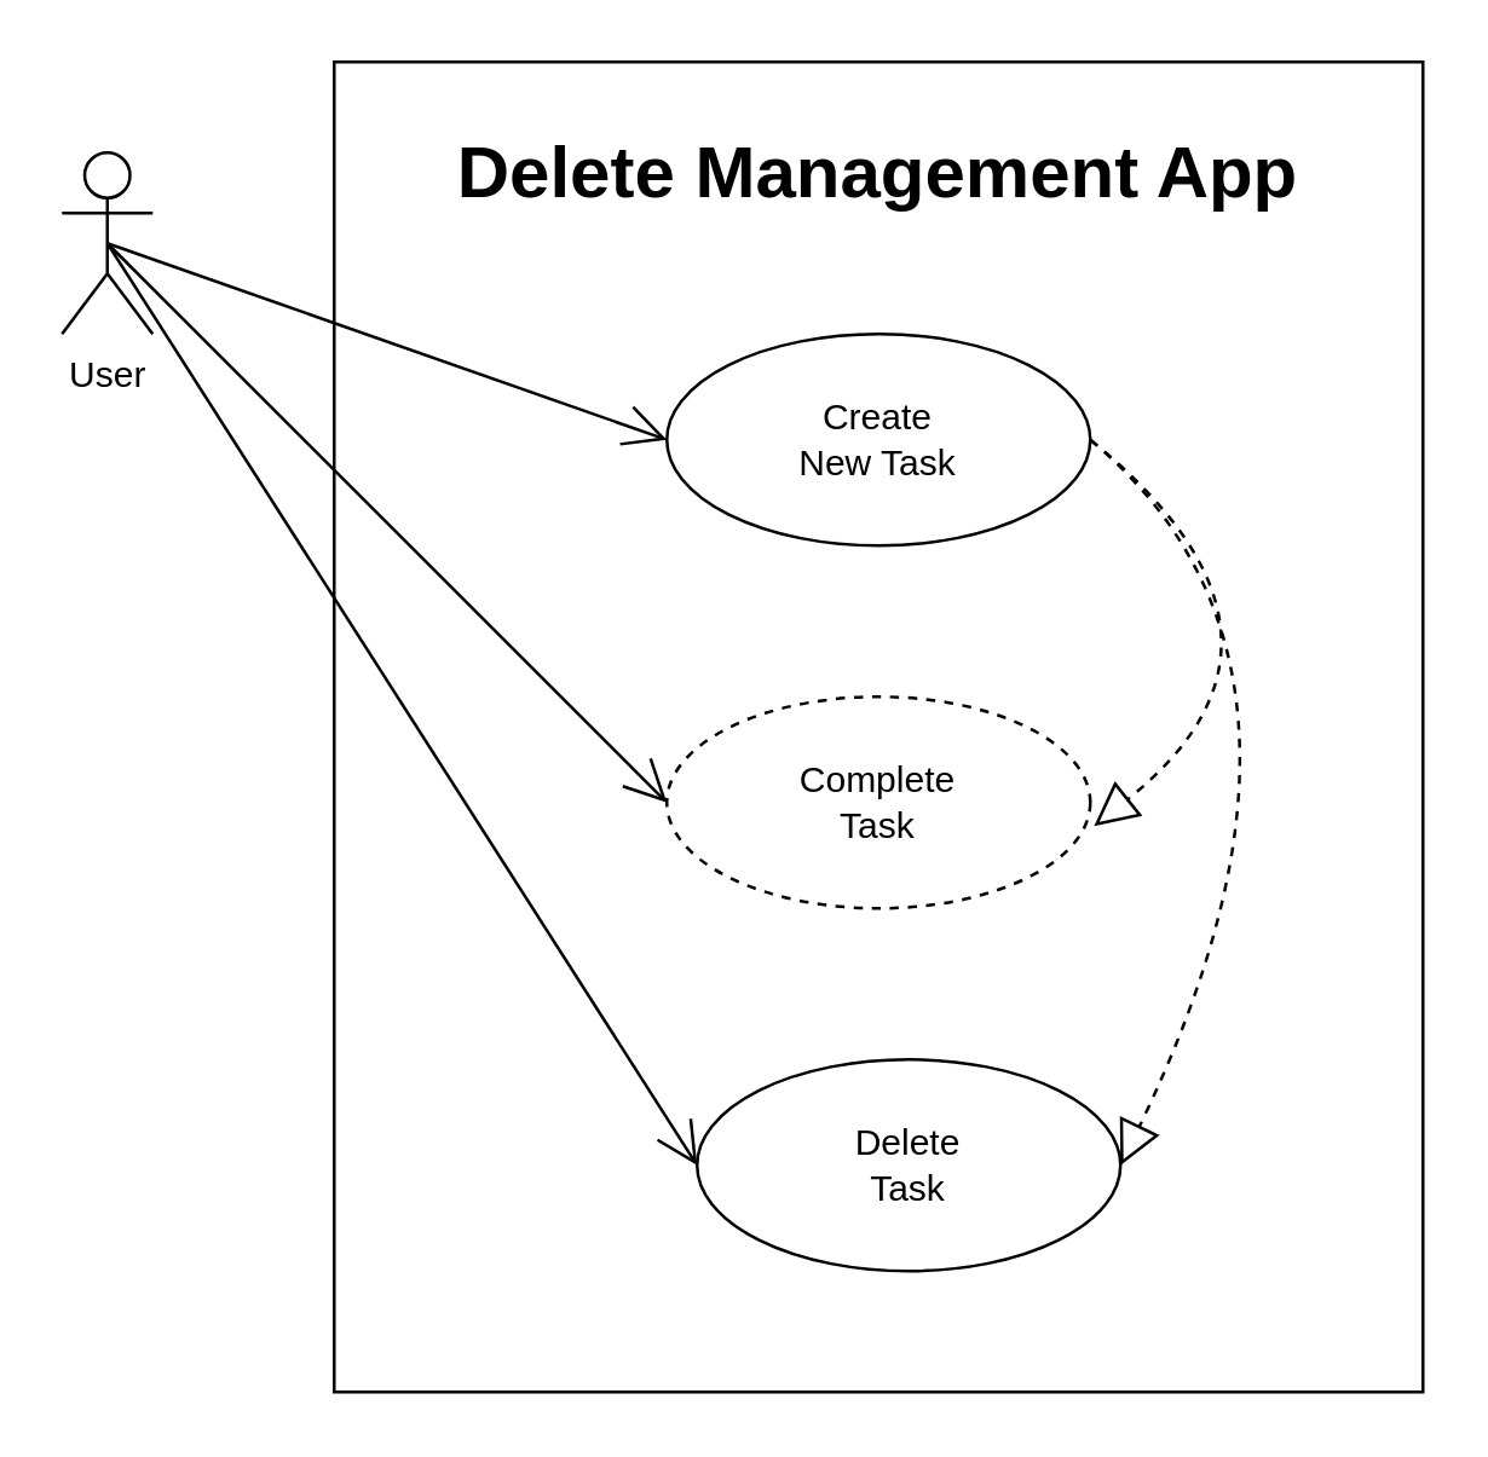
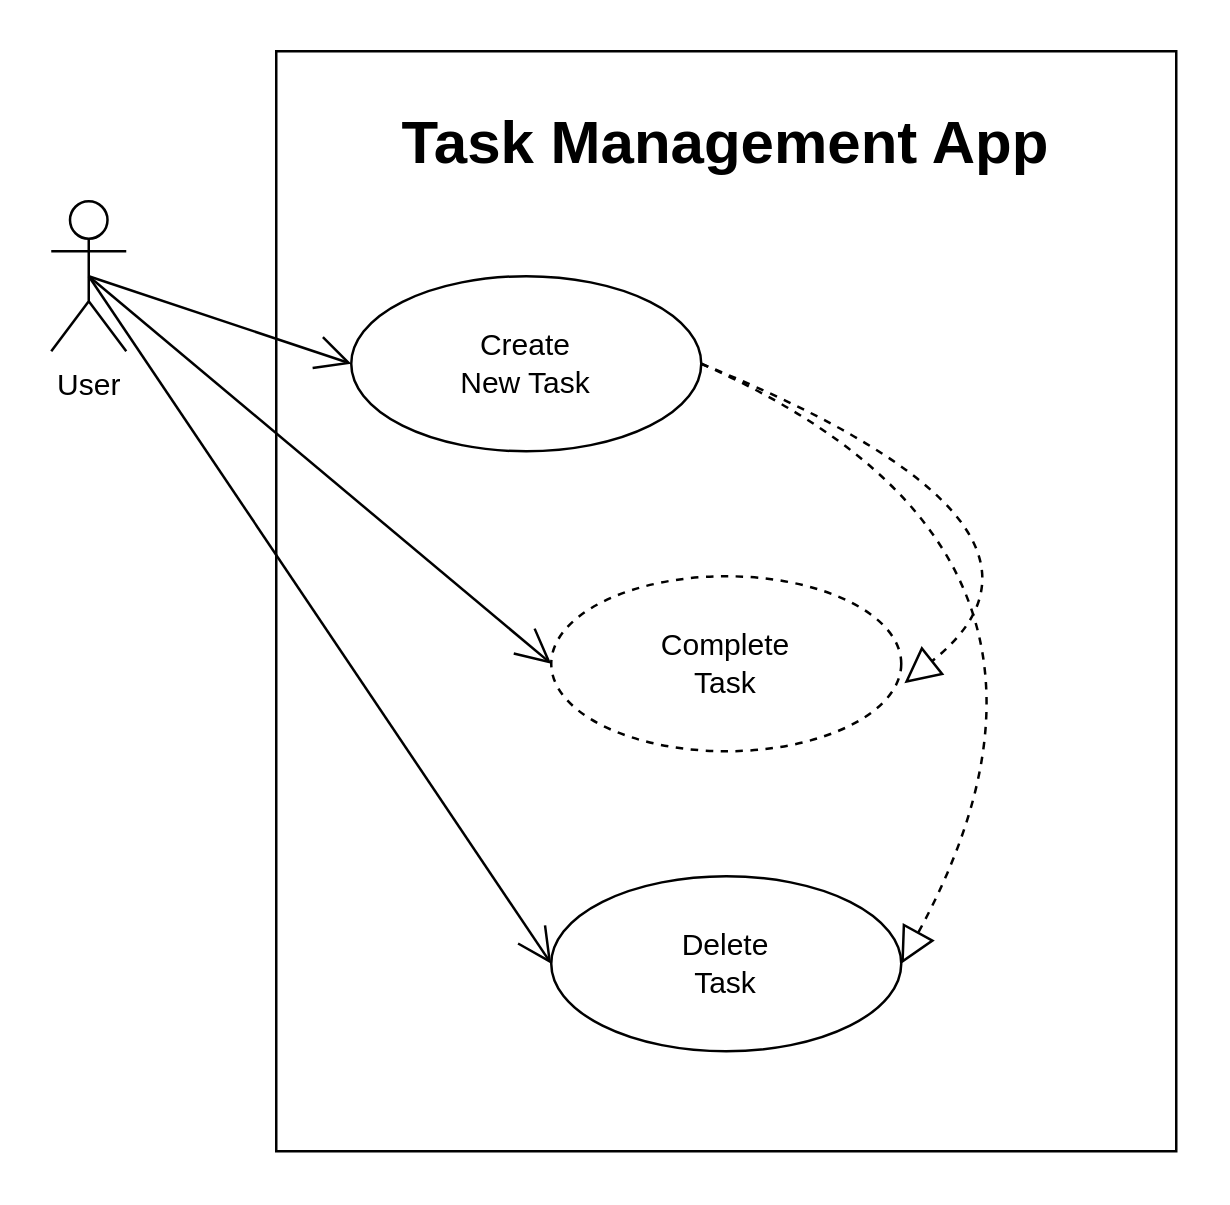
- <mxCell id="2" value="&lt;h1&gt;Delete Management App&lt;/h1&gt;" style="html=1;whiteSpace=wrap;verticalAlign=top;" vertex="1" parent="1"><mxGeometry x="110" y="20" width="360" height="440" as="geometry" /></mxCell>
+ <mxCell id="2" value="&lt;h1&gt;Task Management App&lt;/h1&gt;" style="html=1;whiteSpace=wrap;verticalAlign=top;" vertex="1" parent="1"><mxGeometry x="110" y="20" width="360" height="440" as="geometry" /></mxCell>
- <mxCell id="3" value="User" style="shape=umlActor;verticalLabelPosition=bottom;verticalAlign=top;html=1;" vertex="1" parent="1"><mxGeometry x="20" y="50" width="30" height="60" as="geometry" /></mxCell>
+ <mxCell id="3" value="User" style="shape=umlActor;verticalLabelPosition=bottom;verticalAlign=top;html=1;" vertex="1" parent="1"><mxGeometry x="20" y="80" width="30" height="60" as="geometry" /></mxCell>
- <mxCell id="6" value="Create&lt;div&gt;New Task&lt;/div&gt;" style="ellipse;whiteSpace=wrap;html=1;" vertex="1" parent="1"><mxGeometry x="220" y="110" width="140" height="70" as="geometry" /></mxCell>
+ <mxCell id="6" value="Create&lt;div&gt;New Task&lt;/div&gt;" style="ellipse;whiteSpace=wrap;html=1;" vertex="1" parent="1"><mxGeometry x="140" y="110" width="140" height="70" as="geometry" /></mxCell>
- <mxCell id="4" value="Delete&lt;div&gt;Task&lt;/div&gt;" style="ellipse;whiteSpace=wrap;html=1;" vertex="1" parent="1"><mxGeometry x="230" y="350" width="140" height="70" as="geometry" /></mxCell>
+ <mxCell id="4" value="Delete&lt;div&gt;Task&lt;/div&gt;" style="ellipse;whiteSpace=wrap;html=1;" vertex="1" parent="1"><mxGeometry x="220" y="350" width="140" height="70" as="geometry" /></mxCell>
